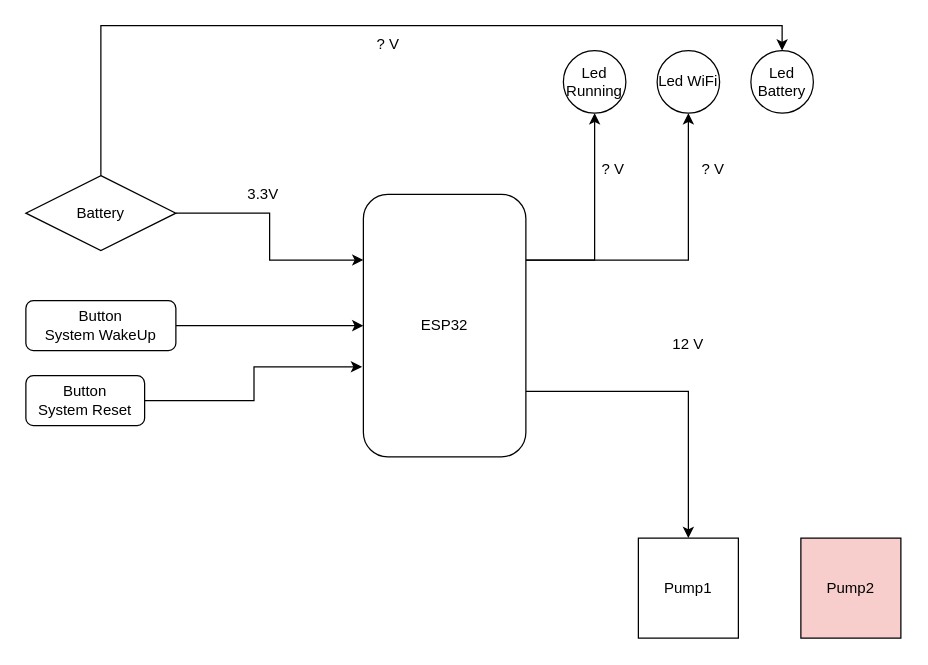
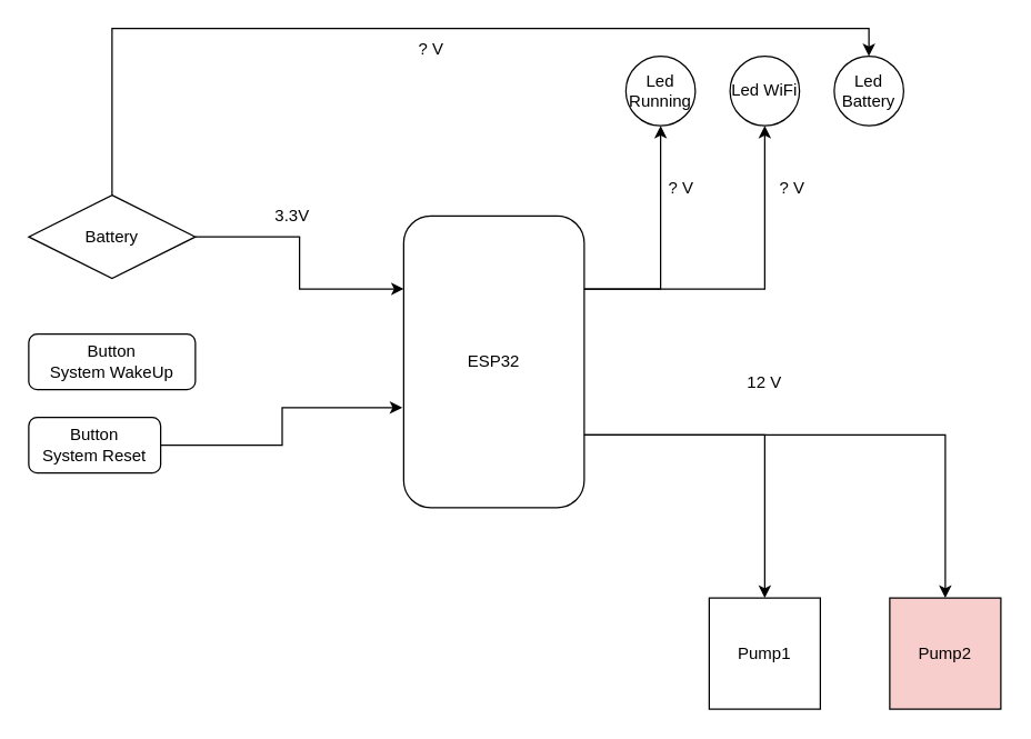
- <mxCell id="14" style="edgeStyle=orthogonalEdgeStyle;rounded=0;orthogonalLoop=1;jettySize=auto;html=1;exitX=1;exitY=0.5;exitDx=0;exitDy=0;" edge="1" parent="1" source="15" target="5"><mxGeometry relative="1" as="geometry" /></mxCell>
+ <mxCell id="22" value="" style="edgeStyle=orthogonalEdgeStyle;rounded=0;orthogonalLoop=1;jettySize=auto;html=1;exitX=1;exitY=0.75;exitDx=0;exitDy=0;entryX=0.5;entryY=0;entryDx=0;entryDy=0;" edge="1" parent="1" source="5" target="6"><mxGeometry relative="1" as="geometry"><mxPoint x="420" y="288" as="sourcePoint" /><mxPoint x="610" y="260" as="targetPoint" /></mxGeometry></mxCell>
